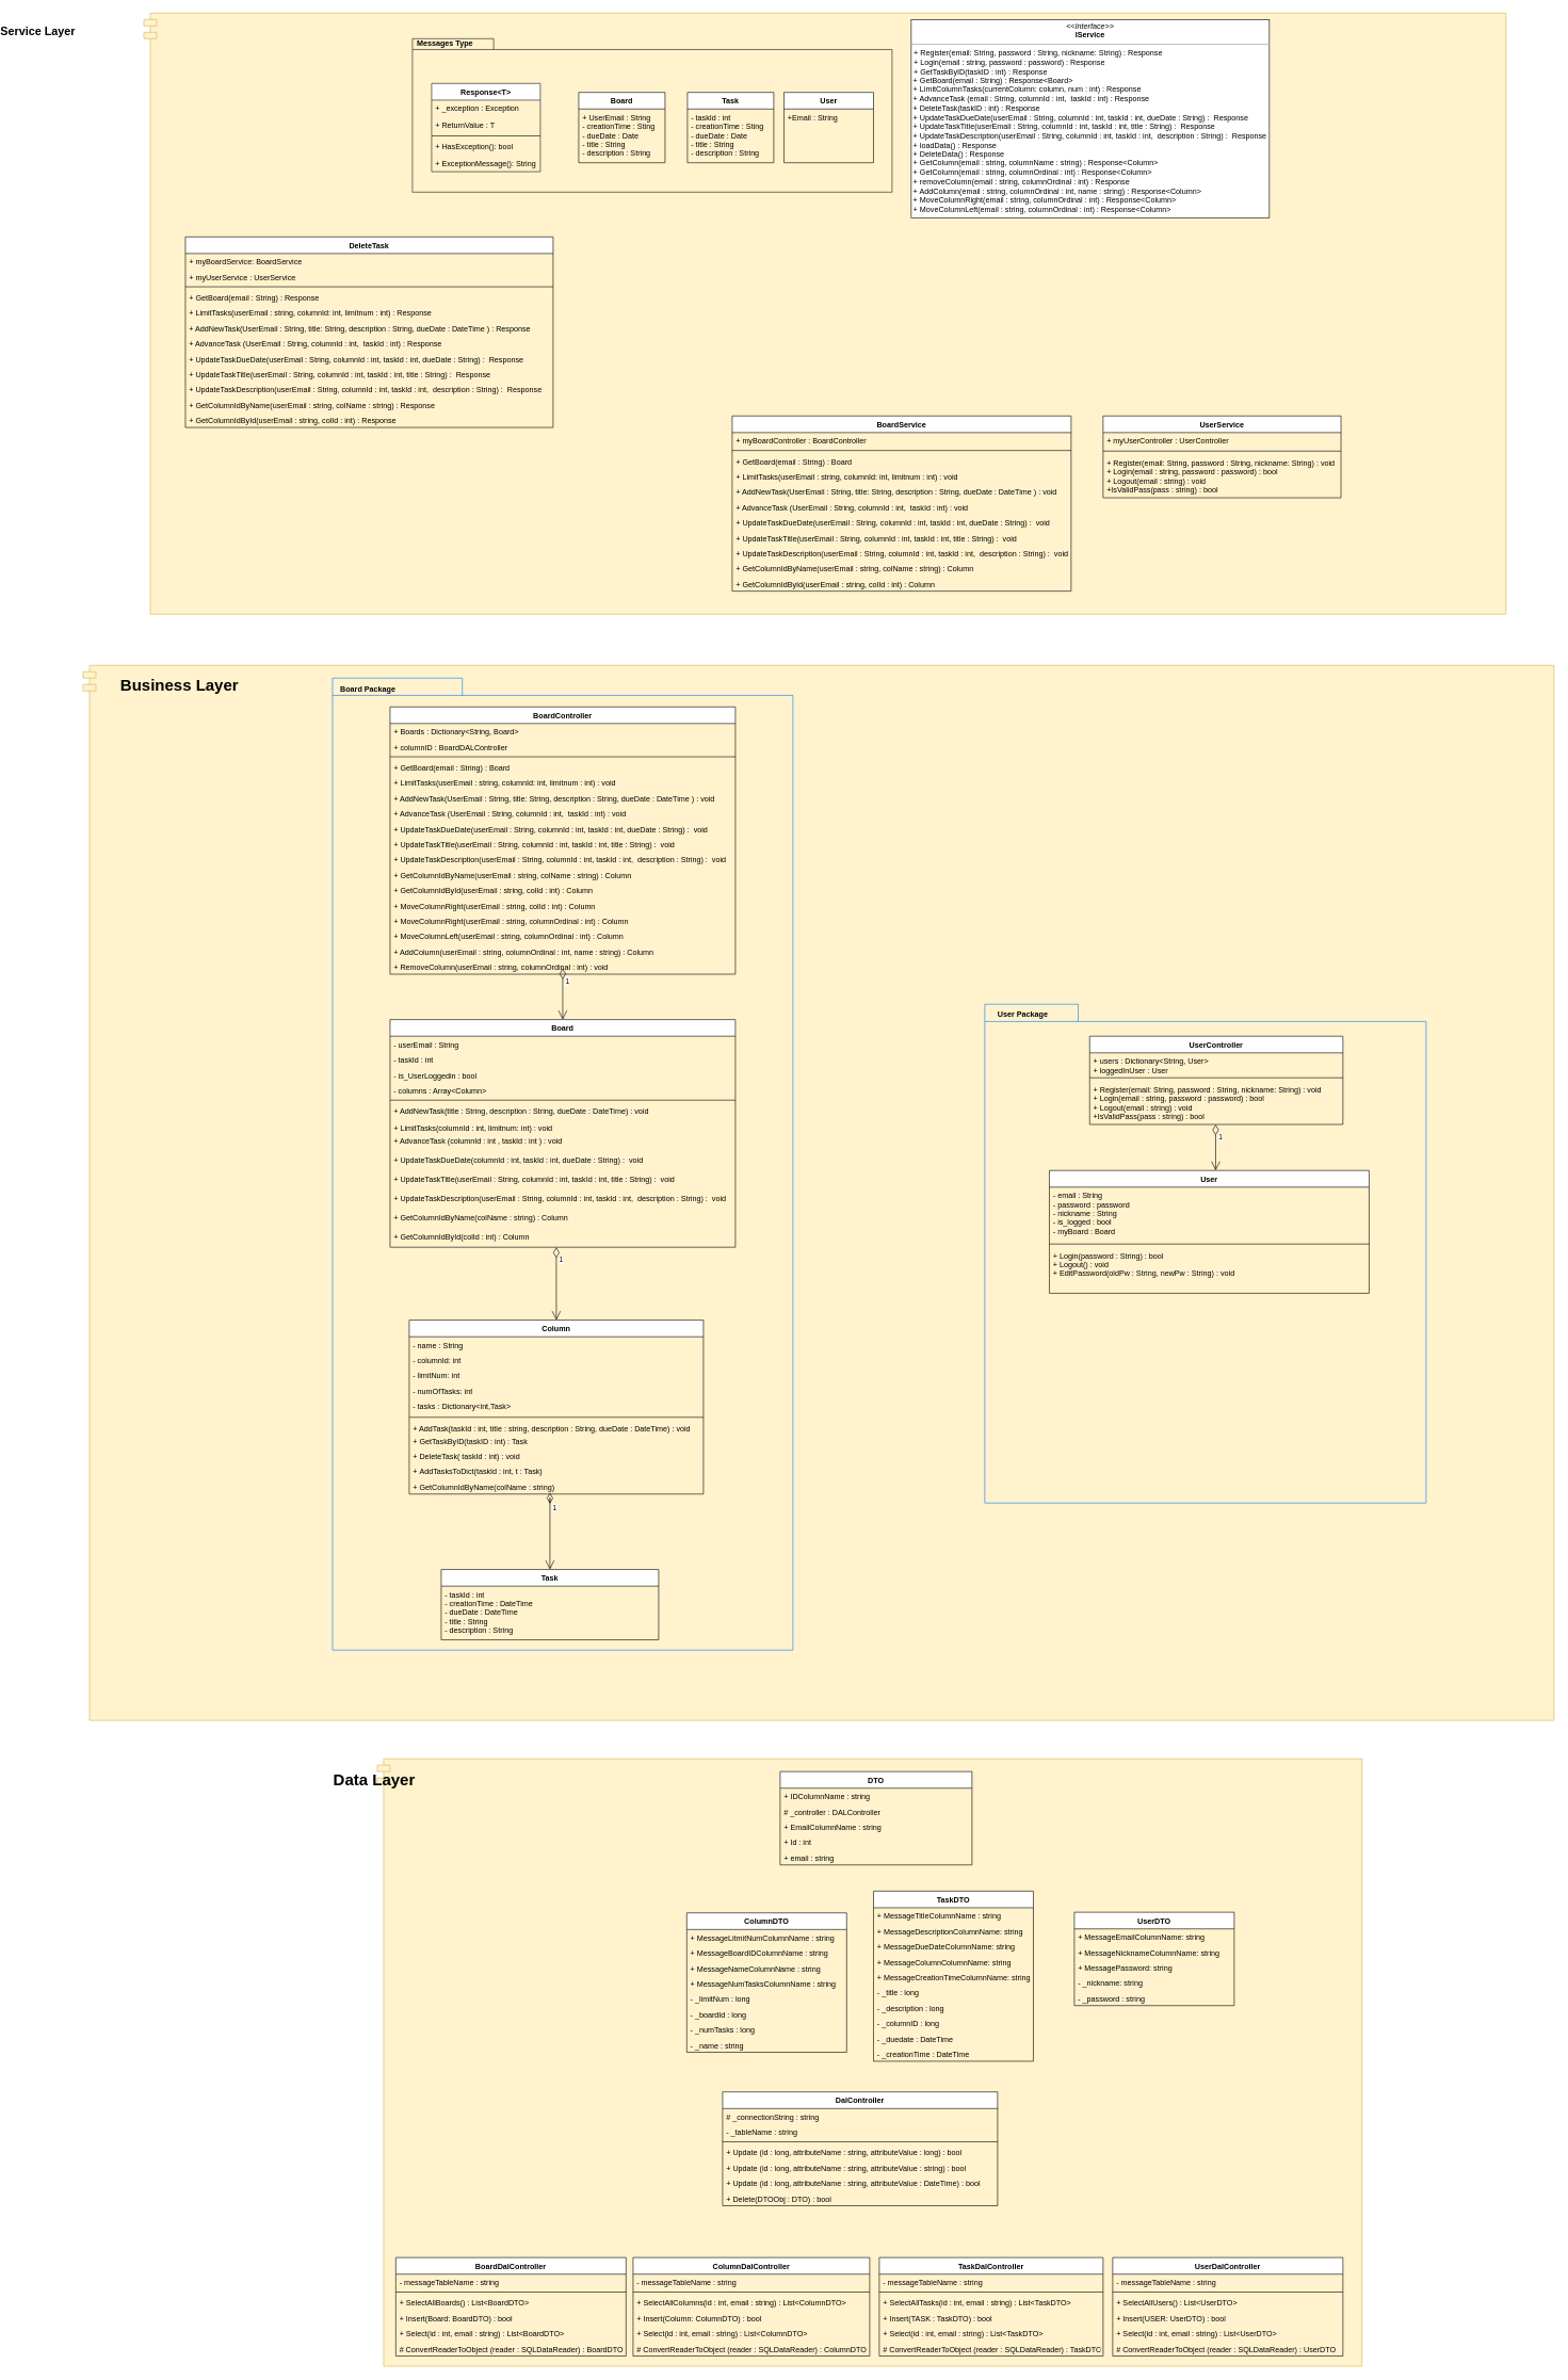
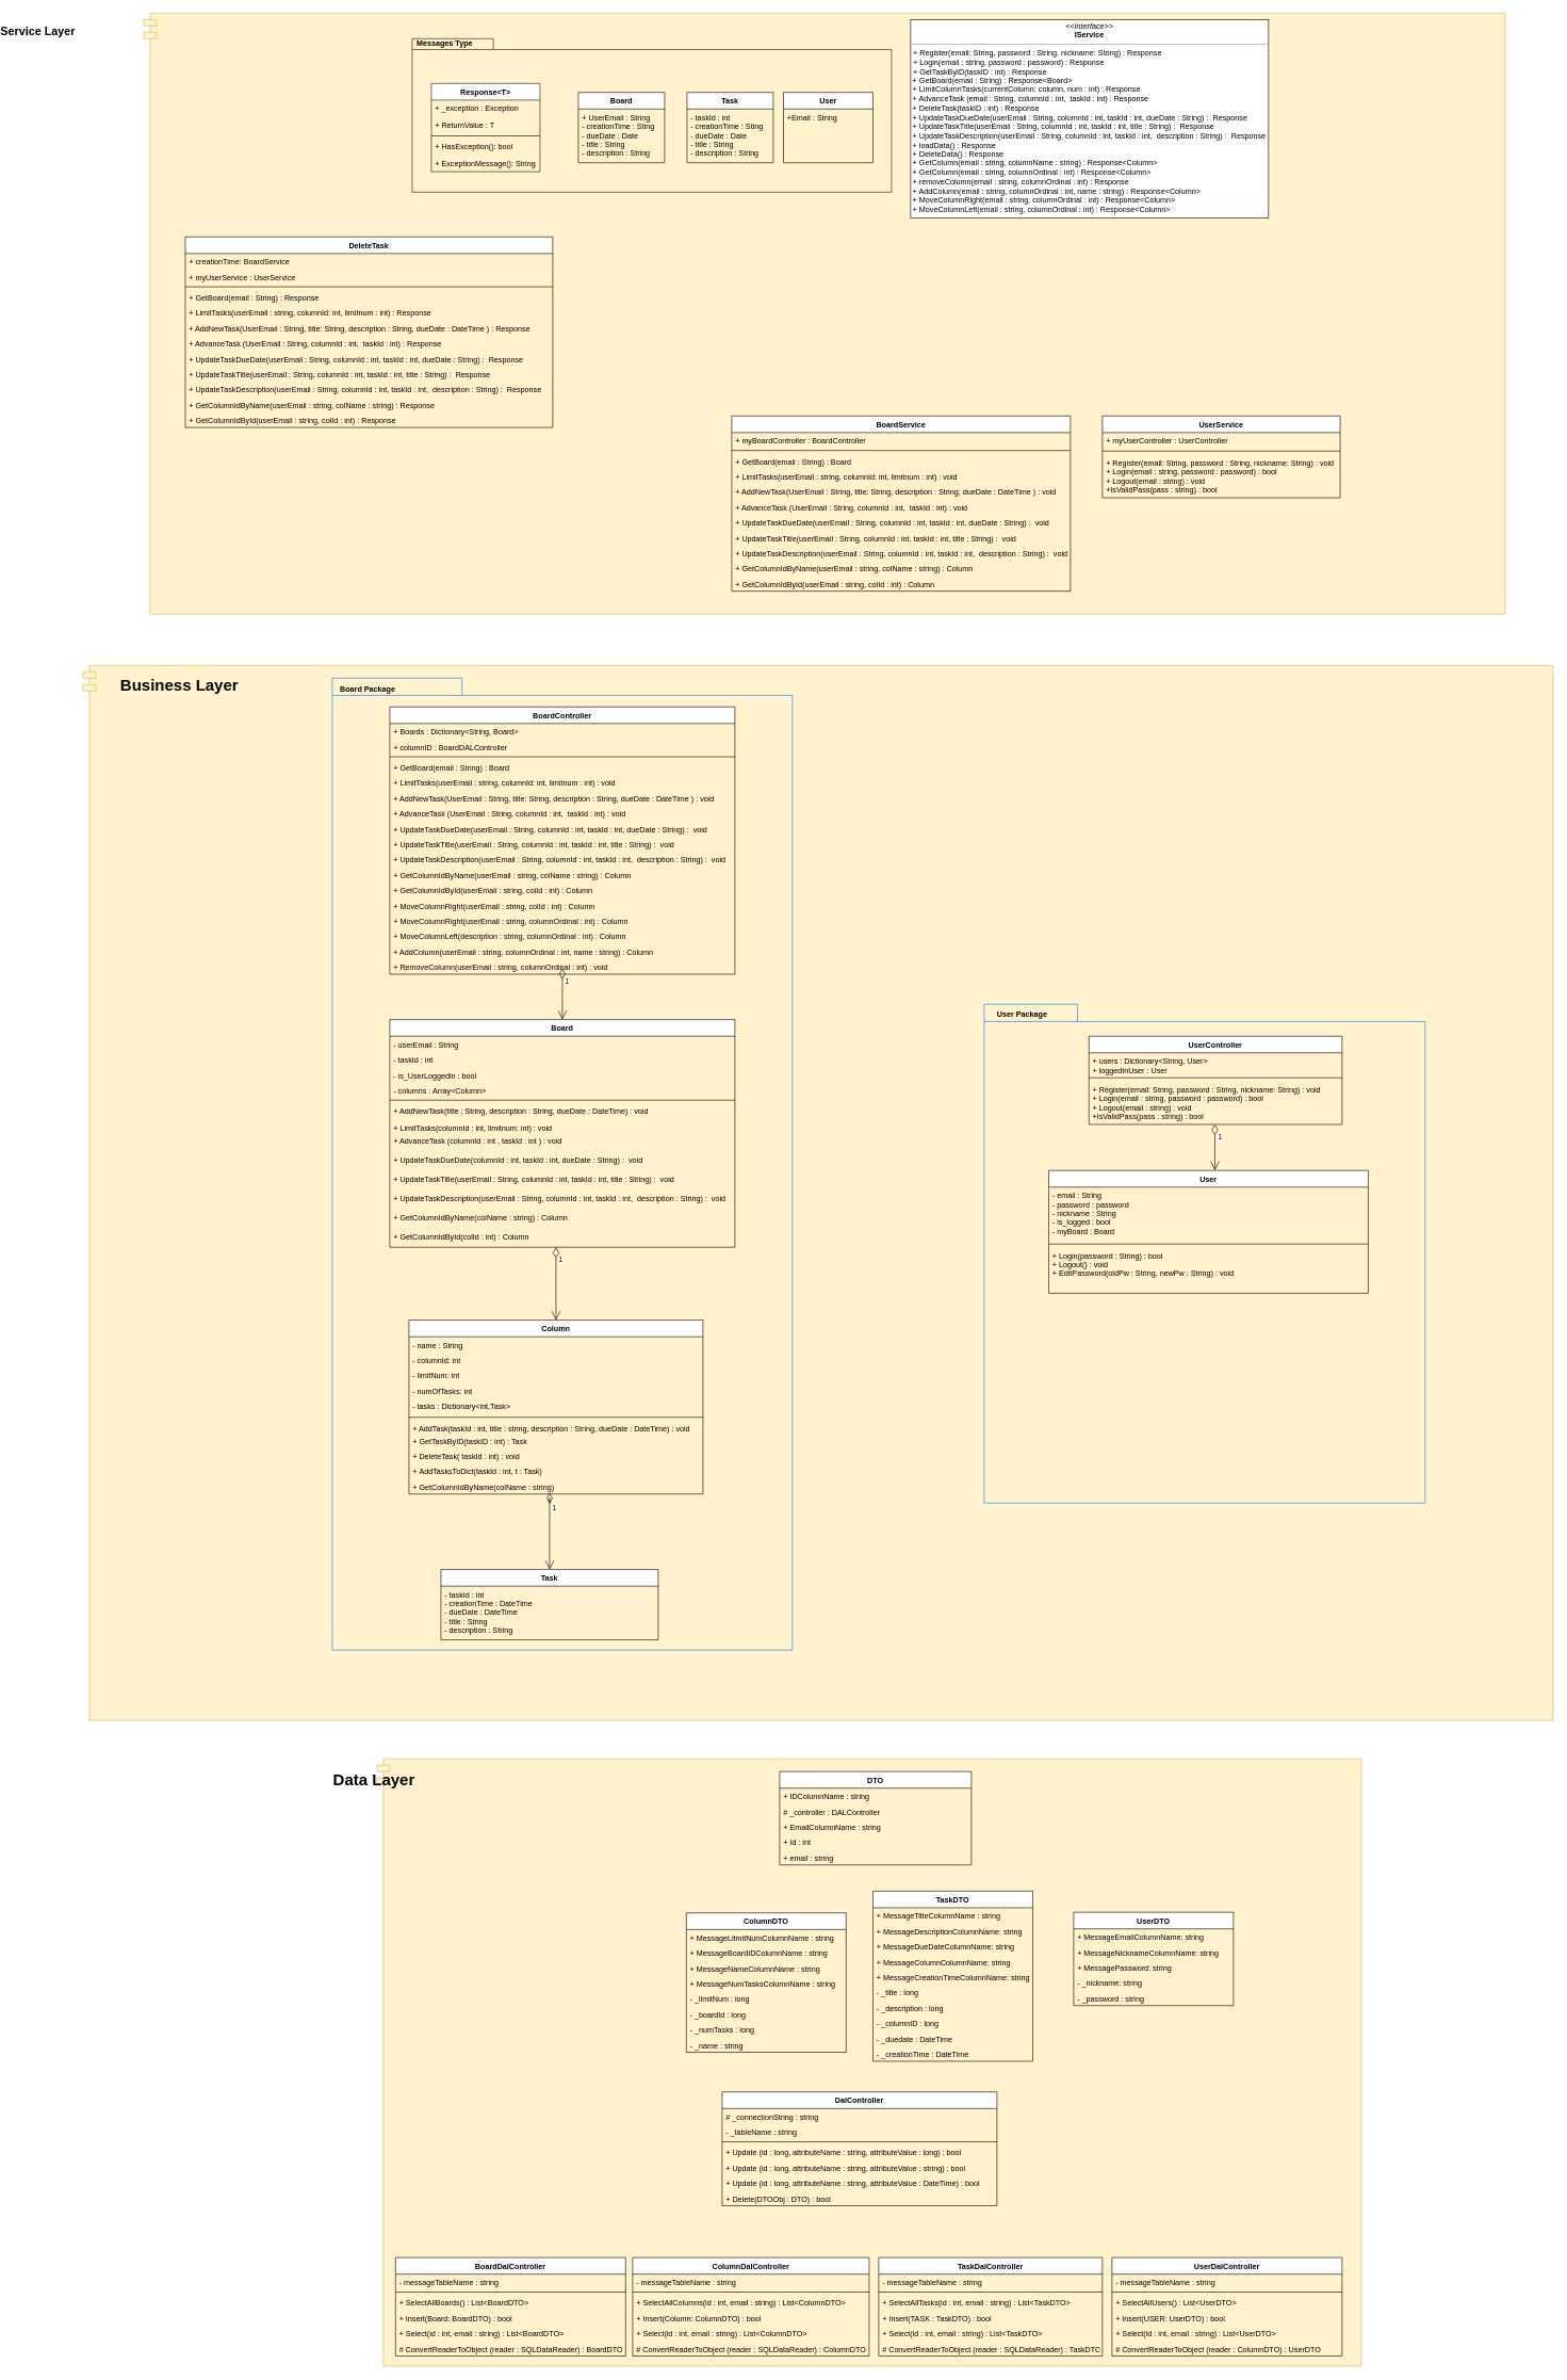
- <mxCell id="27" value="+ myBoardService: BoardService" style="text;align=left;verticalAlign=top;spacingLeft=4;spacingRight=4;overflow=hidden;rotatable=0;points=[[0,0.5],[1,0.5]];portConstraint=eastwest;" parent="26" vertex="1"><mxGeometry y="26" width="575" height="24" as="geometry" /></mxCell>
+ <mxCell id="27" value="+ creationTime: BoardService" style="text;align=left;verticalAlign=top;spacingLeft=4;spacingRight=4;overflow=hidden;rotatable=0;points=[[0,0.5],[1,0.5]];portConstraint=eastwest;" parent="26" vertex="1"><mxGeometry y="26" width="575" height="24" as="geometry" /></mxCell>
- <mxCell id="23" value="+ MoveColumnLeft(userEmail : string, columnOrdinal : int) : Column" style="text;align=left;verticalAlign=top;spacingLeft=4;spacingRight=4;overflow=hidden;rotatable=0;points=[[0,0.5],[1,0.5]];portConstraint=eastwest;" vertex="1" parent="8"><mxGeometry y="346" width="540" height="24" as="geometry" /></mxCell>
+ <mxCell id="23" value="+ MoveColumnLeft(description : string, columnOrdinal : int) : Column" style="text;align=left;verticalAlign=top;spacingLeft=4;spacingRight=4;overflow=hidden;rotatable=0;points=[[0,0.5],[1,0.5]];portConstraint=eastwest;" vertex="1" parent="8"><mxGeometry y="346" width="540" height="24" as="geometry" /></mxCell>
- <mxCell id="155" value="# ConvertReaderToObject (reader : SQLDataReader) : UserDTO" style="text;align=left;verticalAlign=top;spacingLeft=4;spacingRight=4;overflow=hidden;rotatable=0;points=[[0,0.5],[1,0.5]];portConstraint=eastwest;fontStyle=0" vertex="1" parent="149"><mxGeometry y="130" width="360" height="24" as="geometry" /></mxCell>
+ <mxCell id="155" value="# ConvertReaderToObject (reader : ColumnDTO) : UserDTO" style="text;align=left;verticalAlign=top;spacingLeft=4;spacingRight=4;overflow=hidden;rotatable=0;points=[[0,0.5],[1,0.5]];portConstraint=eastwest;fontStyle=0" vertex="1" parent="149"><mxGeometry y="130" width="360" height="24" as="geometry" /></mxCell>
